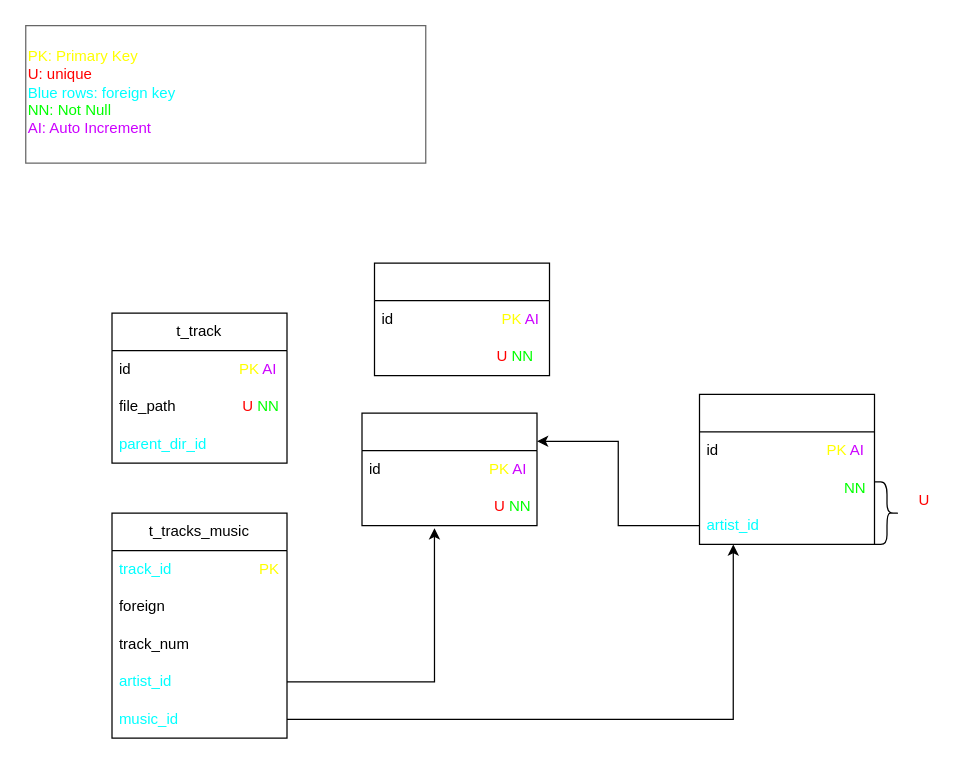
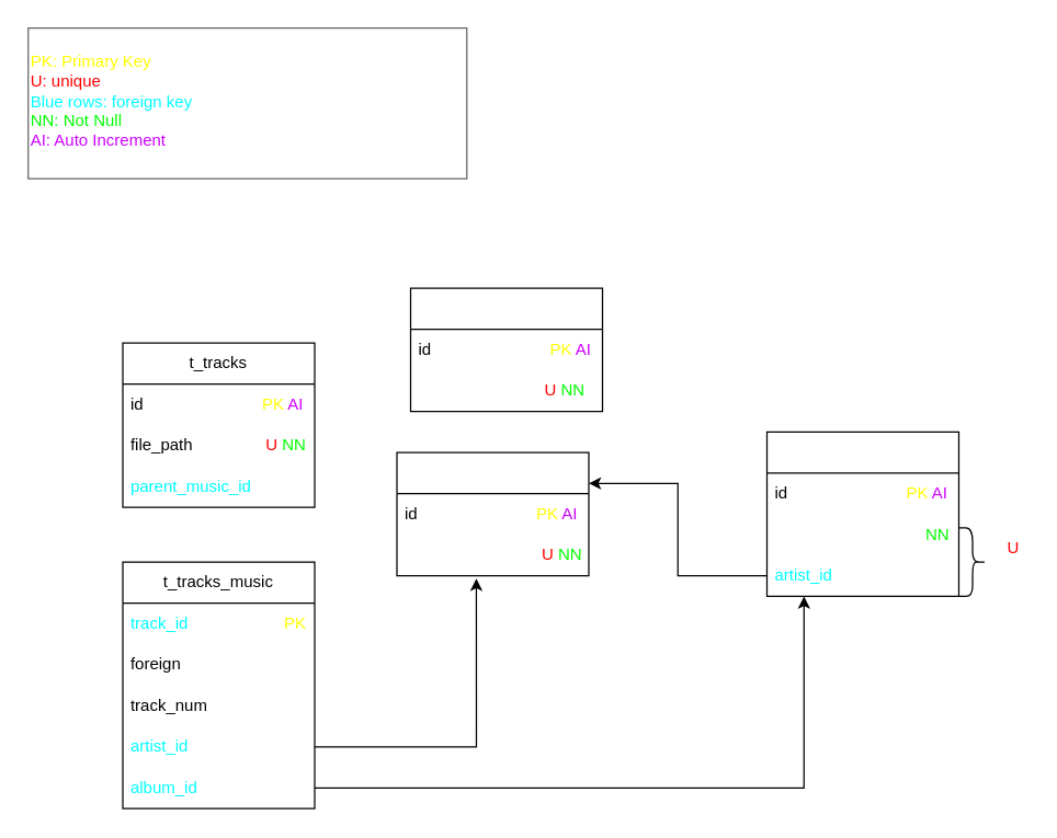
- <mxCell id="2" value="t_track" style="swimlane;fontStyle=0;childLayout=stackLayout;horizontal=1;startSize=30;horizontalStack=0;resizeParent=1;resizeParentMax=0;resizeLast=0;collapsible=1;marginBottom=0;whiteSpace=wrap;html=1;" parent="1" vertex="1"><mxGeometry x="89" y="250" width="140" height="120" as="geometry" /></mxCell>
+ <mxCell id="2" value="t_tracks" style="swimlane;fontStyle=0;childLayout=stackLayout;horizontal=1;startSize=30;horizontalStack=0;resizeParent=1;resizeParentMax=0;resizeLast=0;collapsible=1;marginBottom=0;whiteSpace=wrap;html=1;" parent="1" vertex="1"><mxGeometry x="89" y="250" width="140" height="120" as="geometry" /></mxCell>
- <mxCell id="5" value="&lt;font color=&quot;#00ffff&quot;&gt;parent_dir_id&lt;/font&gt;" style="text;strokeColor=none;fillColor=none;align=left;verticalAlign=middle;spacingLeft=4;spacingRight=4;overflow=hidden;points=[[0,0.5],[1,0.5]];portConstraint=eastwest;rotatable=0;whiteSpace=wrap;html=1;fontColor=#000000;" parent="2" vertex="1"><mxGeometry y="90" width="140" height="30" as="geometry" /></mxCell>
+ <mxCell id="5" value="&lt;font color=&quot;#00ffff&quot;&gt;parent_music_id&lt;/font&gt;" style="text;strokeColor=none;fillColor=none;align=left;verticalAlign=middle;spacingLeft=4;spacingRight=4;overflow=hidden;points=[[0,0.5],[1,0.5]];portConstraint=eastwest;rotatable=0;whiteSpace=wrap;html=1;fontColor=#000000;" parent="2" vertex="1"><mxGeometry y="90" width="140" height="30" as="geometry" /></mxCell>
- <mxCell id="27" value="&lt;font color=&quot;#00ffff&quot;&gt;music_id&lt;/font&gt;" style="text;strokeColor=none;fillColor=none;align=left;verticalAlign=middle;spacingLeft=4;spacingRight=4;overflow=hidden;points=[[0,0.5],[1,0.5]];portConstraint=eastwest;rotatable=0;whiteSpace=wrap;html=1;" parent="22" vertex="1"><mxGeometry y="150" width="140" height="30" as="geometry" /></mxCell>
+ <mxCell id="27" value="&lt;font color=&quot;#00ffff&quot;&gt;album_id&lt;/font&gt;" style="text;strokeColor=none;fillColor=none;align=left;verticalAlign=middle;spacingLeft=4;spacingRight=4;overflow=hidden;points=[[0,0.5],[1,0.5]];portConstraint=eastwest;rotatable=0;whiteSpace=wrap;html=1;" parent="22" vertex="1"><mxGeometry y="150" width="140" height="30" as="geometry" /></mxCell>
